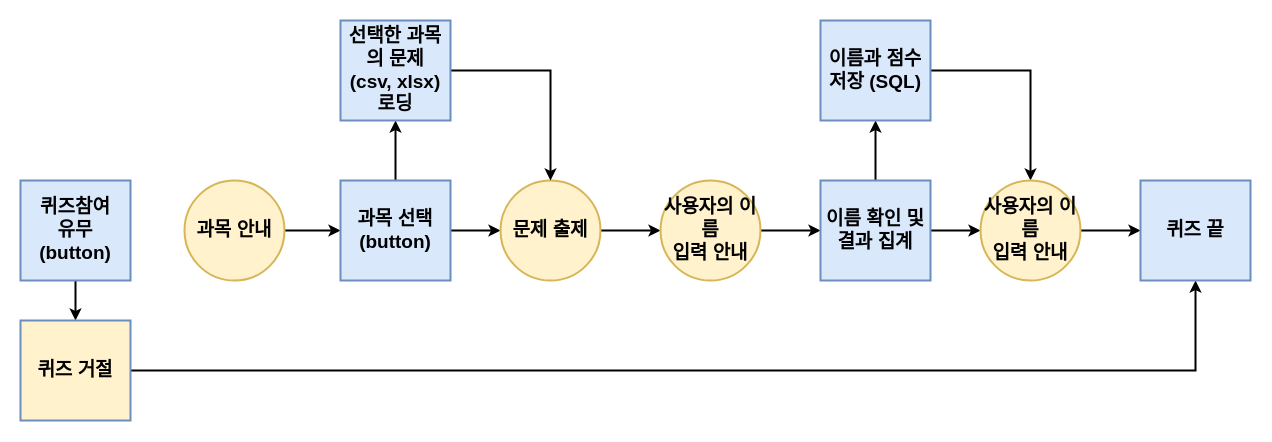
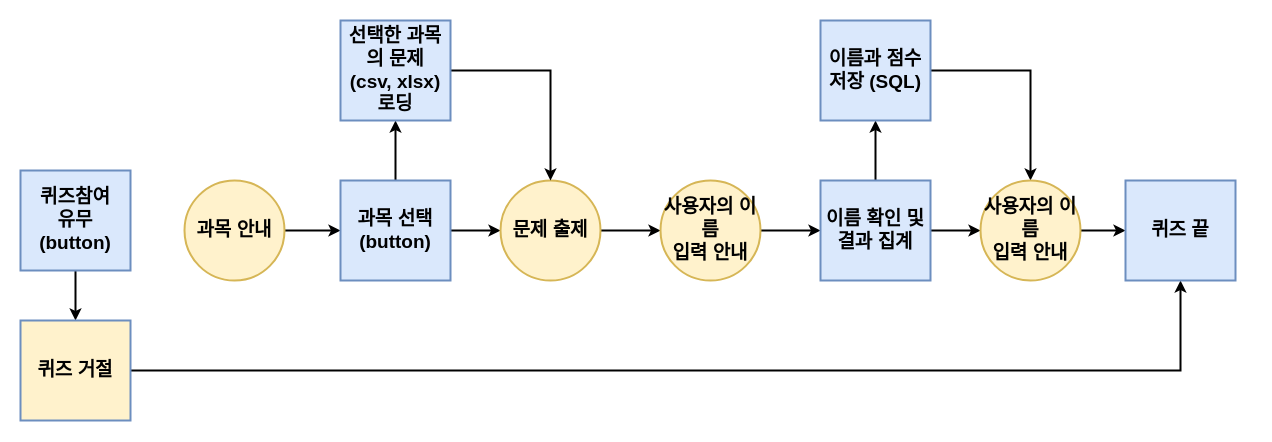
- <mxCell id="3" value="퀴즈참여 &lt;br&gt;유무&lt;br style=&quot;font-size: 19px&quot;&gt;(button)" style="rounded=0;whiteSpace=wrap;html=1;strokeWidth=2;spacing=2;fontSize=19;fontStyle=1;fillColor=#dae8fc;strokeColor=#6c8ebf;" vertex="1" parent="1"><mxGeometry x="20" y="180" width="110" height="100" as="geometry" /></mxCell>
+ <mxCell id="3" value="퀴즈참여 &lt;br&gt;유무&lt;br style=&quot;font-size: 19px&quot;&gt;(button)" style="rounded=0;whiteSpace=wrap;html=1;strokeWidth=2;spacing=2;fontSize=19;fontStyle=1;fillColor=#dae8fc;strokeColor=#6c8ebf;" vertex="1" parent="1"><mxGeometry x="20" y="170" width="110" height="100" as="geometry" /></mxCell>
- <mxCell id="22" value="퀴즈 끝" style="rounded=0;whiteSpace=wrap;html=1;strokeWidth=2;spacing=2;fontSize=19;fontStyle=1;fillColor=#dae8fc;strokeColor=#6c8ebf;" vertex="1" parent="1"><mxGeometry x="1140" y="180" width="110" height="100" as="geometry" /></mxCell>
+ <mxCell id="22" value="퀴즈 끝" style="rounded=0;whiteSpace=wrap;html=1;strokeWidth=2;spacing=2;fontSize=19;fontStyle=1;fillColor=#dae8fc;strokeColor=#6c8ebf;" vertex="1" parent="1"><mxGeometry x="1125" y="180" width="110" height="100" as="geometry" /></mxCell>
